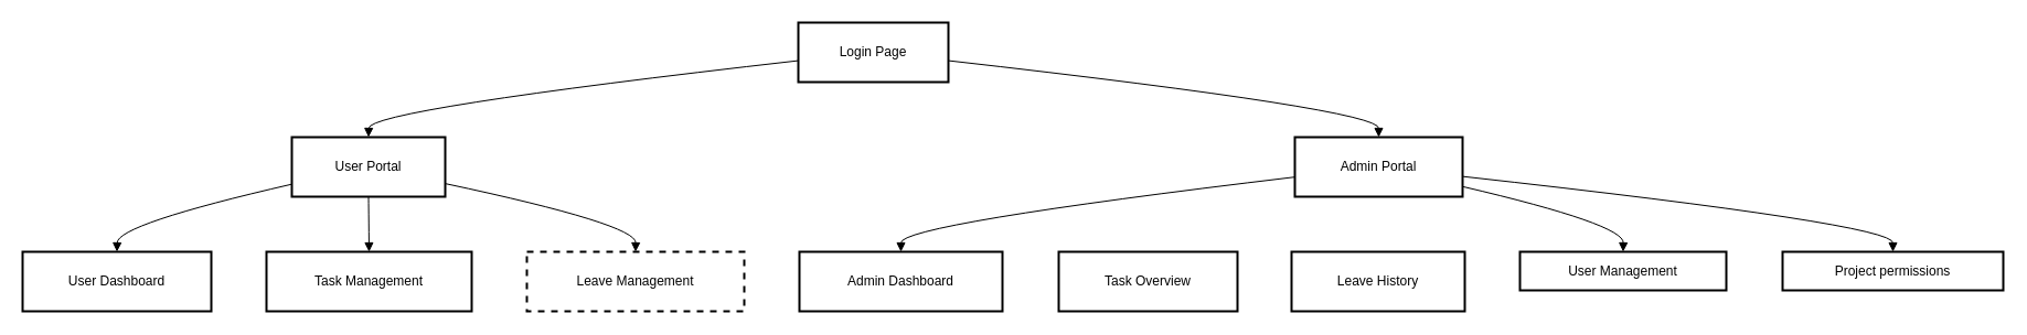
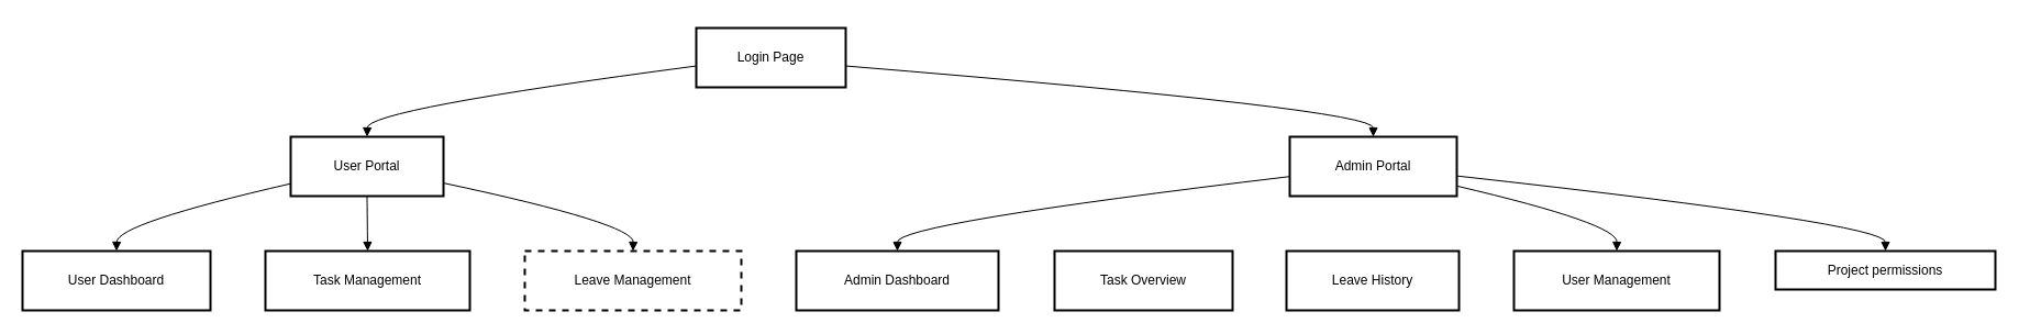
- <mxCell id="2" value="Login Page" style="whiteSpace=wrap;strokeWidth=2;" vertex="1" parent="1"><mxGeometry x="723" y="20" width="136" height="54" as="geometry" /></mxCell>
+ <mxCell id="2" value="Login Page" style="whiteSpace=wrap;strokeWidth=2;" vertex="1" parent="1"><mxGeometry x="633" y="25" width="136" height="54" as="geometry" /></mxCell>
- <mxCell id="11" value="User Management" style="whiteSpace=wrap;strokeWidth=2;" vertex="1" parent="1"><mxGeometry x="1377" y="228" width="187" height="35" as="geometry" /></mxCell>
+ <mxCell id="11" value="User Management" style="whiteSpace=wrap;strokeWidth=2;" vertex="1" parent="1"><mxGeometry x="1377" y="228" width="187" height="54" as="geometry" /></mxCell>
